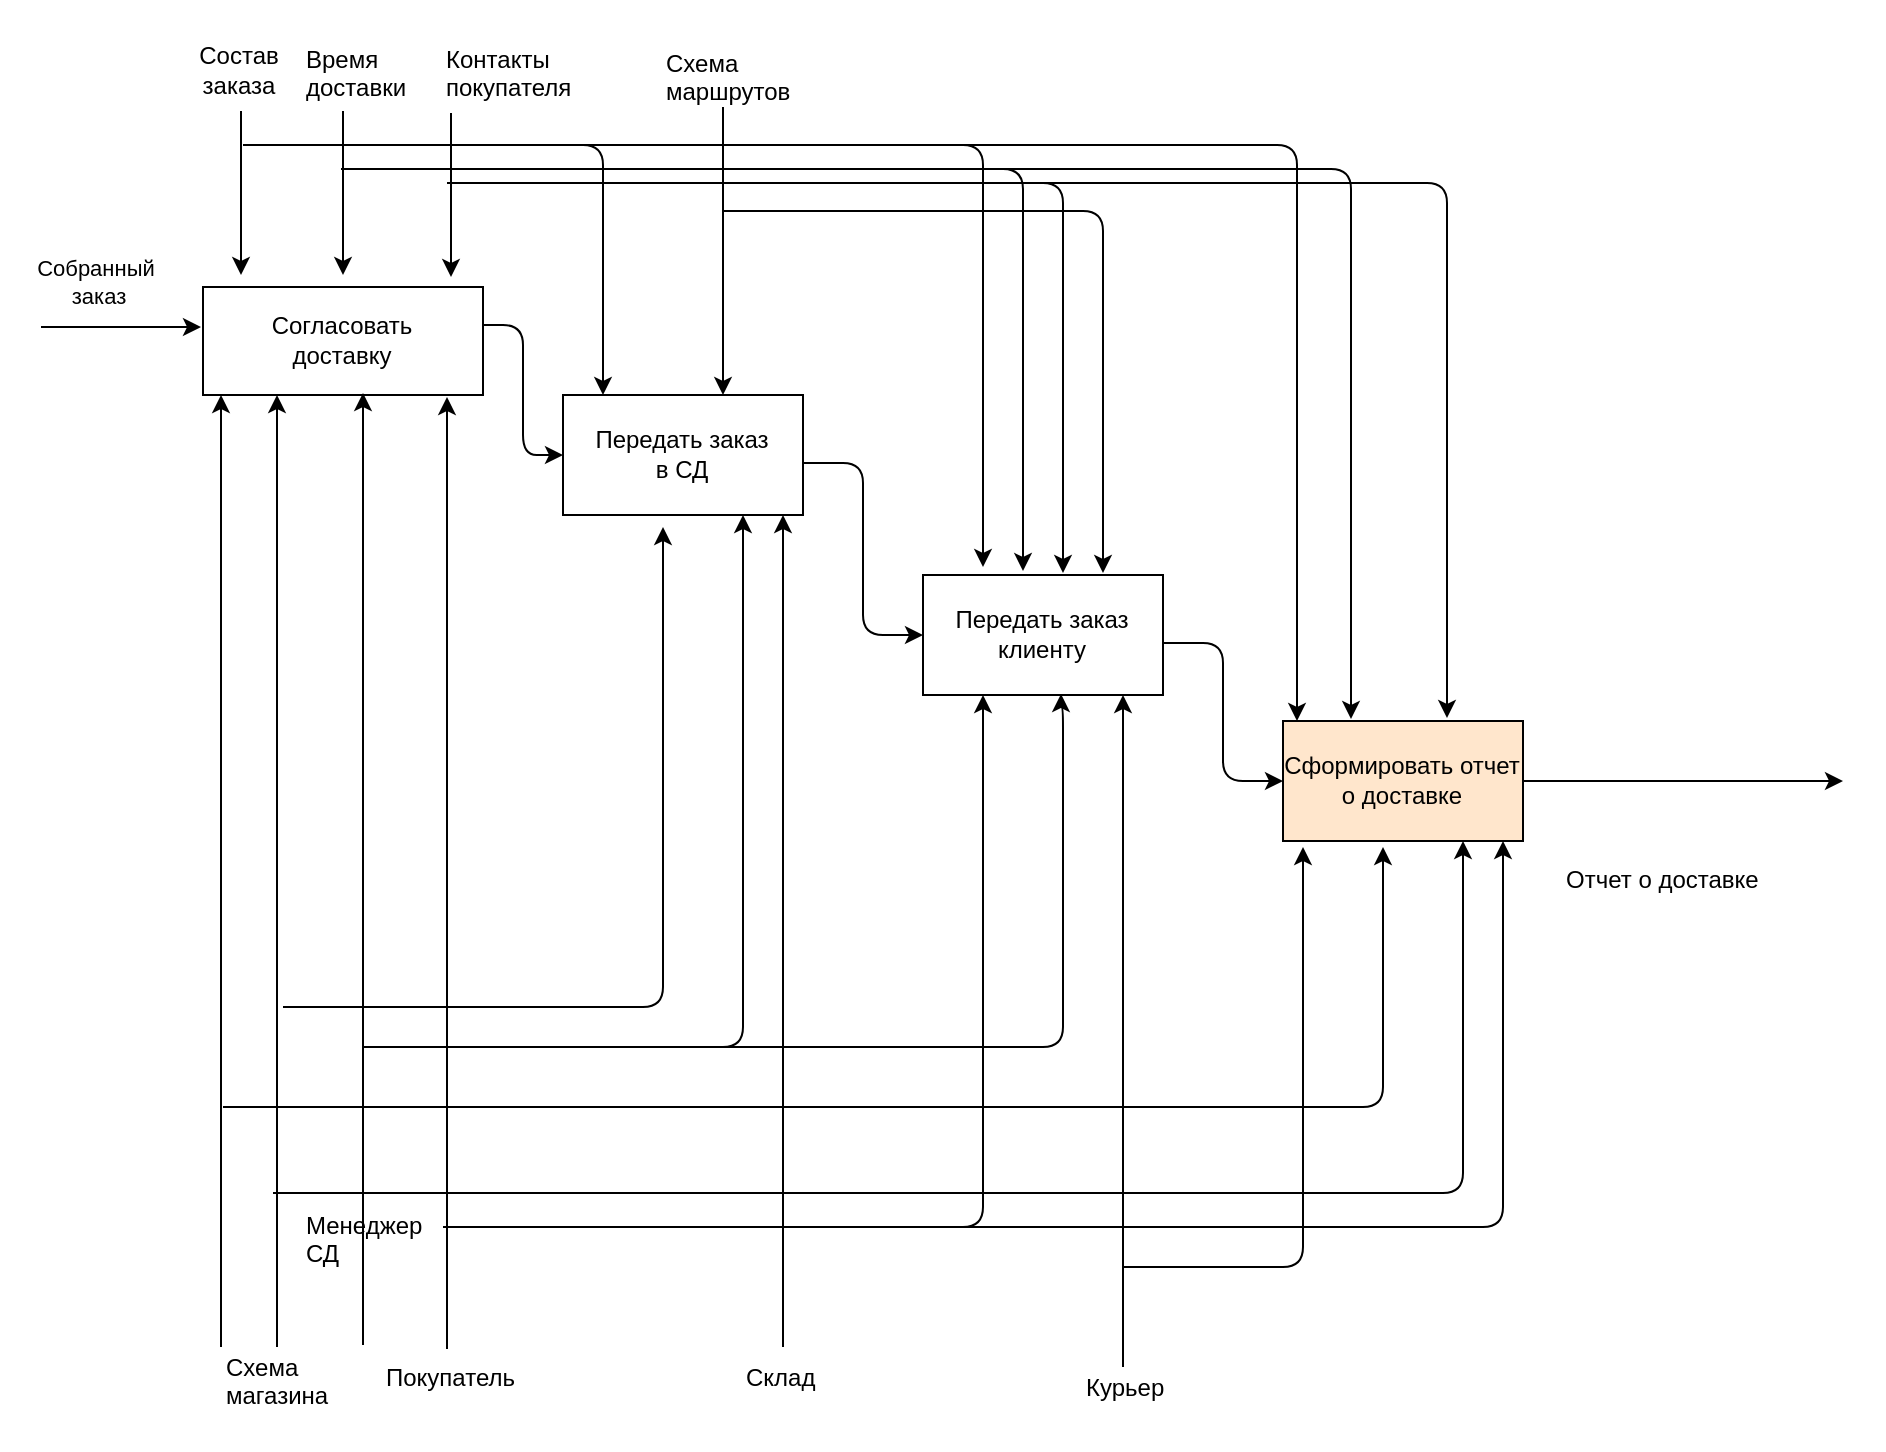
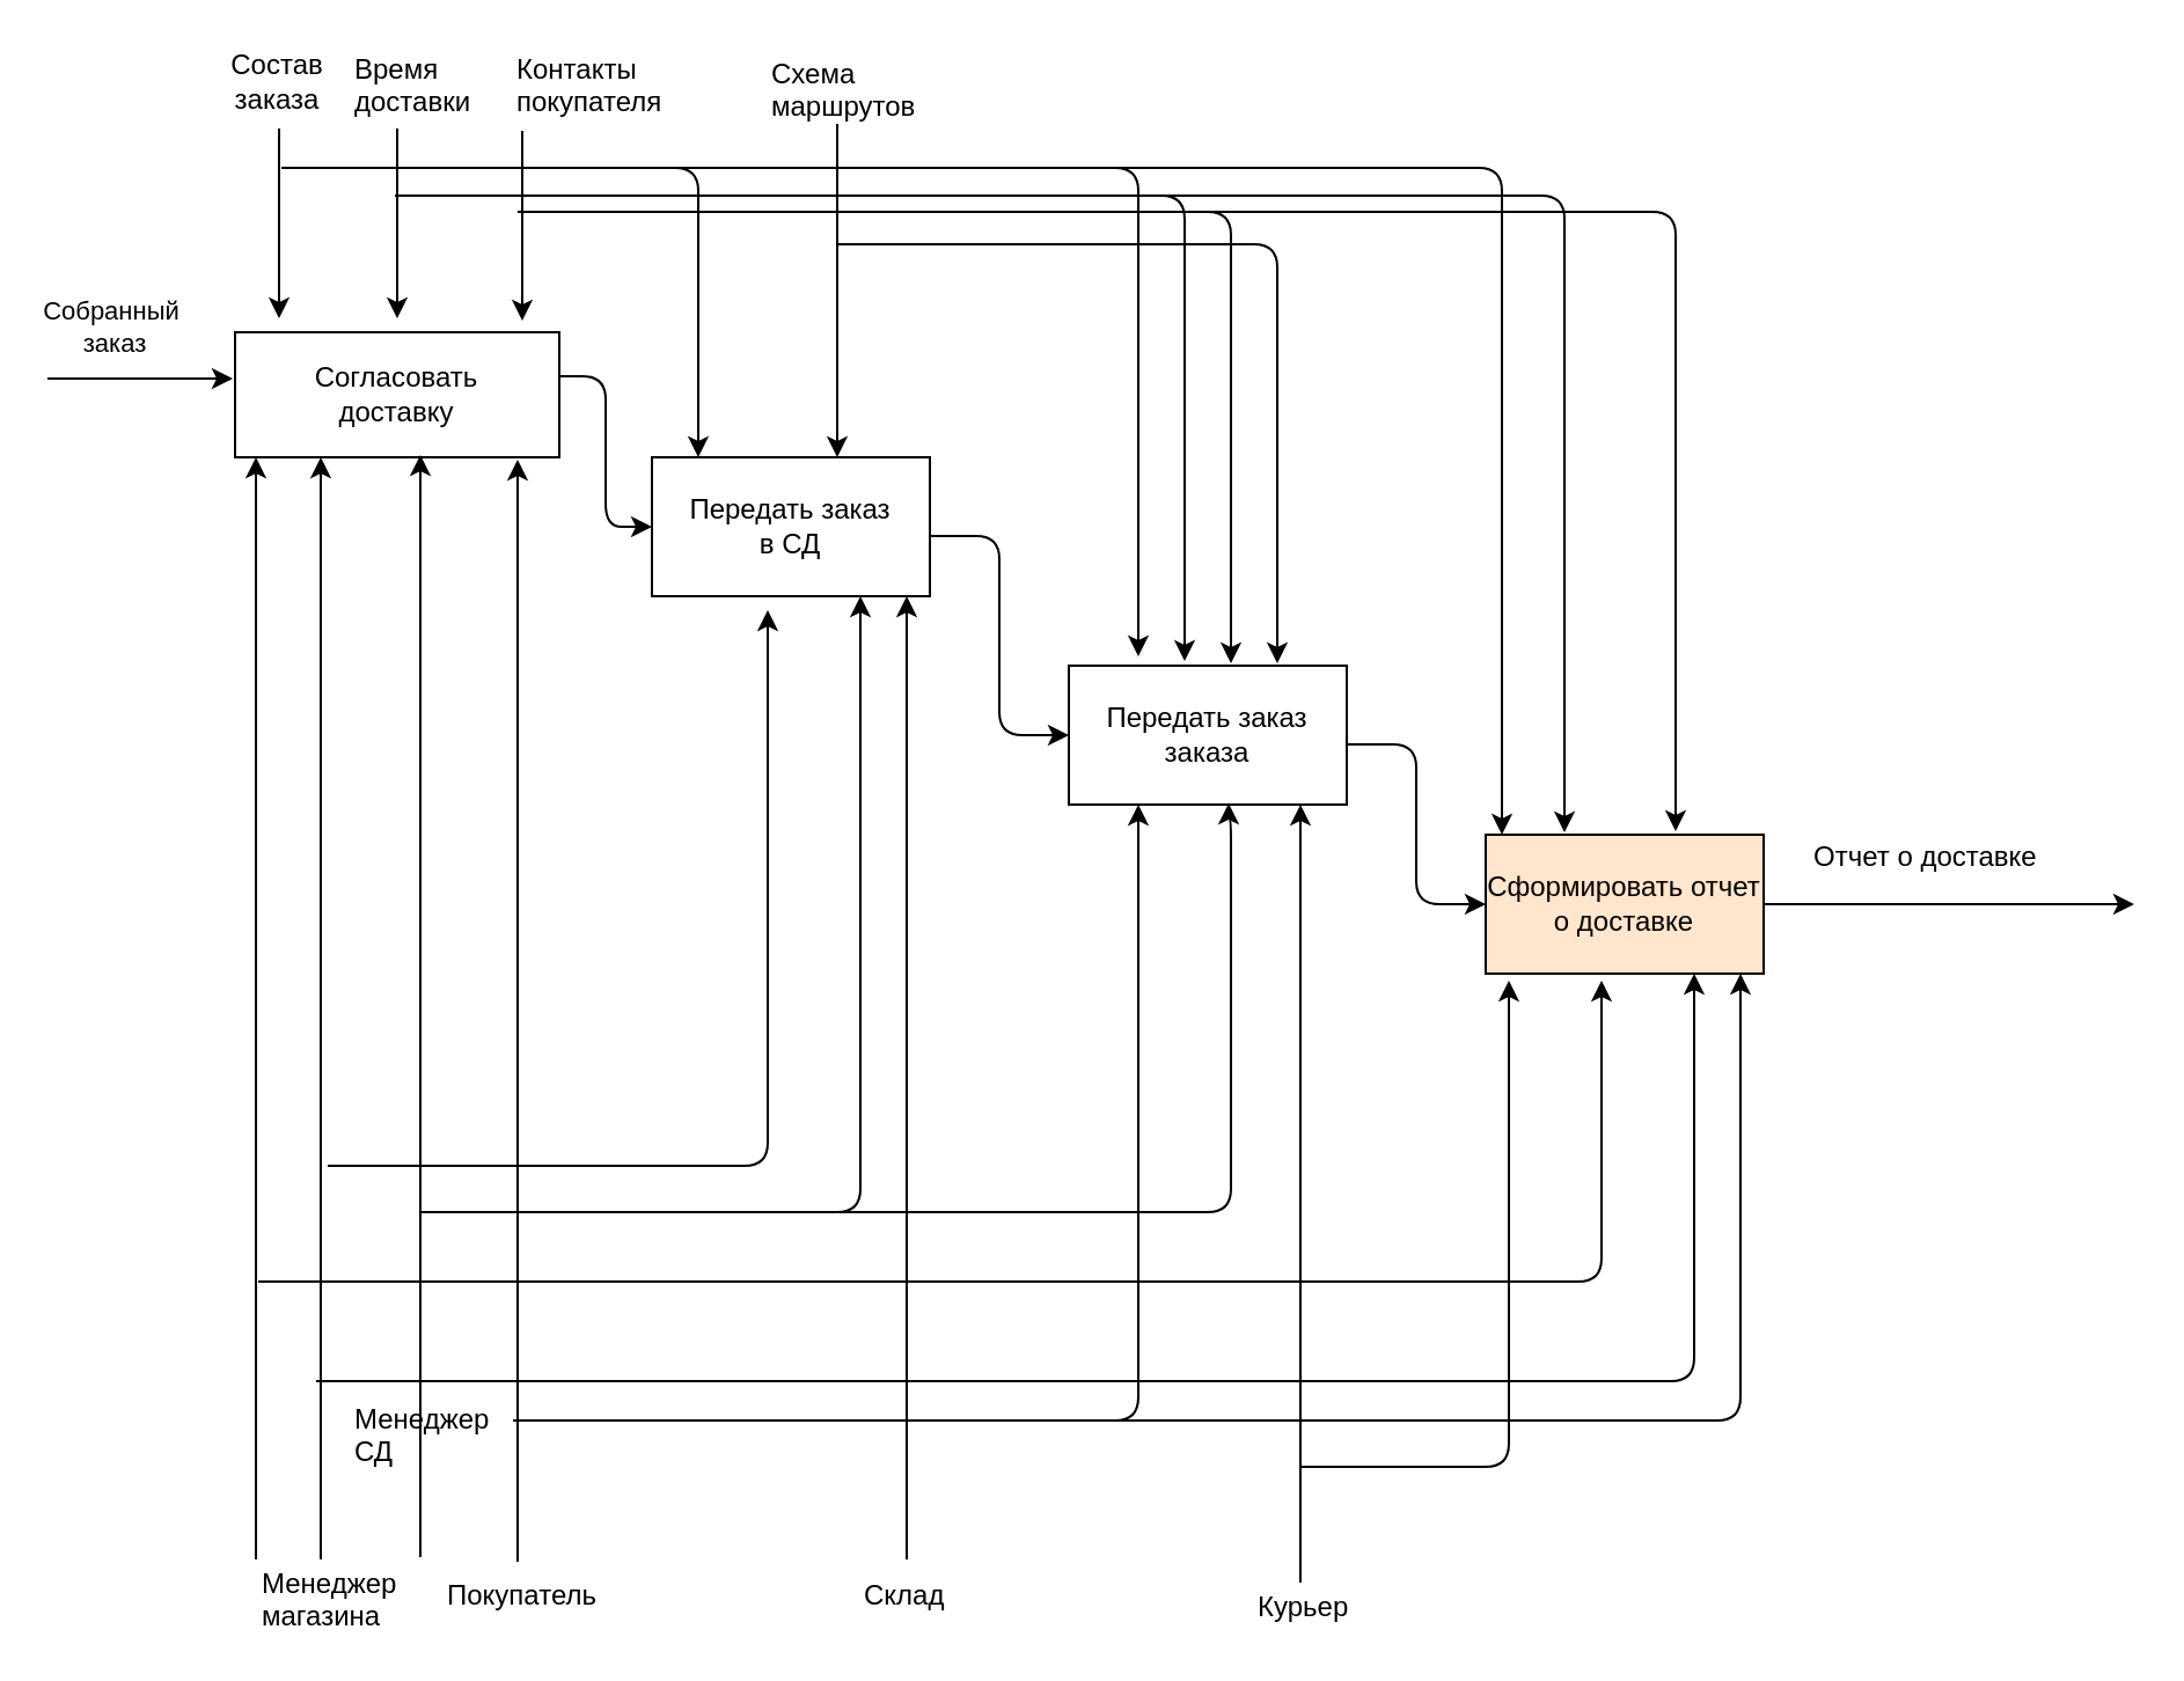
- <mxCell id="5" value="Передать заказ&lt;br&gt;клиенту" style="rounded=0;whiteSpace=wrap;html=1;" vertex="1" parent="1"><mxGeometry x="461" y="287" width="120" height="60" as="geometry" /></mxCell>
+ <mxCell id="5" value="Передать заказ&lt;br&gt;заказа" style="rounded=0;whiteSpace=wrap;html=1;" vertex="1" parent="1"><mxGeometry x="461" y="287" width="120" height="60" as="geometry" /></mxCell>
- <mxCell id="16" value="Отчет о доставке" style="text;html=1;resizable=0;points=[];autosize=1;align=left;verticalAlign=top;spacingTop=-4;" vertex="1" parent="1"><mxGeometry x="781" y="430" width="120" height="20" as="geometry" /></mxCell>
+ <mxCell id="16" value="Отчет о доставке" style="text;html=1;resizable=0;points=[];autosize=1;align=left;verticalAlign=top;spacingTop=-4;" vertex="1" parent="1"><mxGeometry x="781" y="360" width="120" height="20" as="geometry" /></mxCell>
- <mxCell id="20" value="Схема&lt;br&gt;магазина" style="text;html=1;resizable=0;points=[];autosize=1;align=left;verticalAlign=top;spacingTop=-4;" vertex="1" parent="1"><mxGeometry x="111" y="674" width="80" height="30" as="geometry" /></mxCell>
+ <mxCell id="20" value="Менеджер&lt;br&gt;магазина" style="text;html=1;resizable=0;points=[];autosize=1;align=left;verticalAlign=top;spacingTop=-4;" vertex="1" parent="1"><mxGeometry x="111" y="674" width="80" height="30" as="geometry" /></mxCell>
